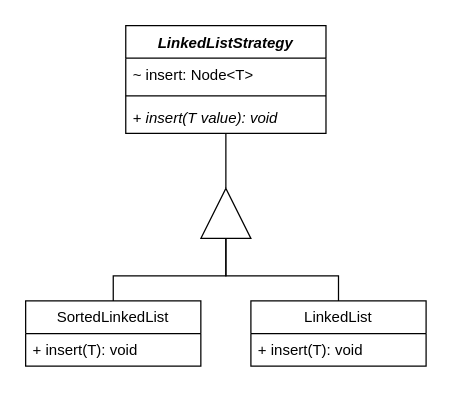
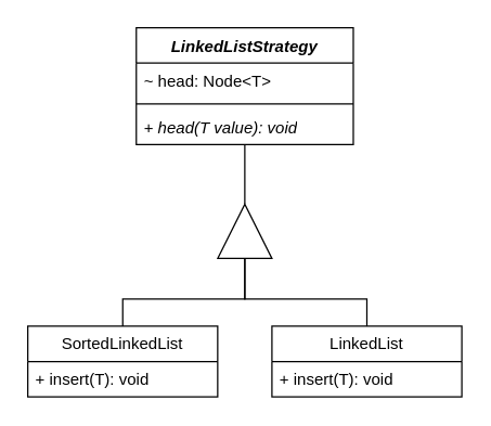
- <mxCell id="3" value="~ insert: Node&amp;lt;T&amp;gt;" style="text;strokeColor=none;fillColor=none;align=left;verticalAlign=top;spacingLeft=4;spacingRight=4;overflow=hidden;rotatable=0;points=[[0,0.5],[1,0.5]];portConstraint=eastwest;whiteSpace=wrap;html=1;" vertex="1" parent="2"><mxGeometry y="26" width="160" height="26" as="geometry" /></mxCell>
+ <mxCell id="3" value="~ head: Node&amp;lt;T&amp;gt;" style="text;strokeColor=none;fillColor=none;align=left;verticalAlign=top;spacingLeft=4;spacingRight=4;overflow=hidden;rotatable=0;points=[[0,0.5],[1,0.5]];portConstraint=eastwest;whiteSpace=wrap;html=1;" vertex="1" parent="2"><mxGeometry y="26" width="160" height="26" as="geometry" /></mxCell>
- <mxCell id="5" value="+ &lt;i&gt;insert(T value): void&lt;/i&gt;" style="text;strokeColor=none;fillColor=none;align=left;verticalAlign=top;spacingLeft=4;spacingRight=4;overflow=hidden;rotatable=0;points=[[0,0.5],[1,0.5]];portConstraint=eastwest;whiteSpace=wrap;html=1;" vertex="1" parent="2"><mxGeometry y="60" width="160" height="26" as="geometry" /></mxCell>
+ <mxCell id="5" value="+ &lt;i&gt;head(T value): void&lt;/i&gt;" style="text;strokeColor=none;fillColor=none;align=left;verticalAlign=top;spacingLeft=4;spacingRight=4;overflow=hidden;rotatable=0;points=[[0,0.5],[1,0.5]];portConstraint=eastwest;whiteSpace=wrap;html=1;" vertex="1" parent="2"><mxGeometry y="60" width="160" height="26" as="geometry" /></mxCell>
